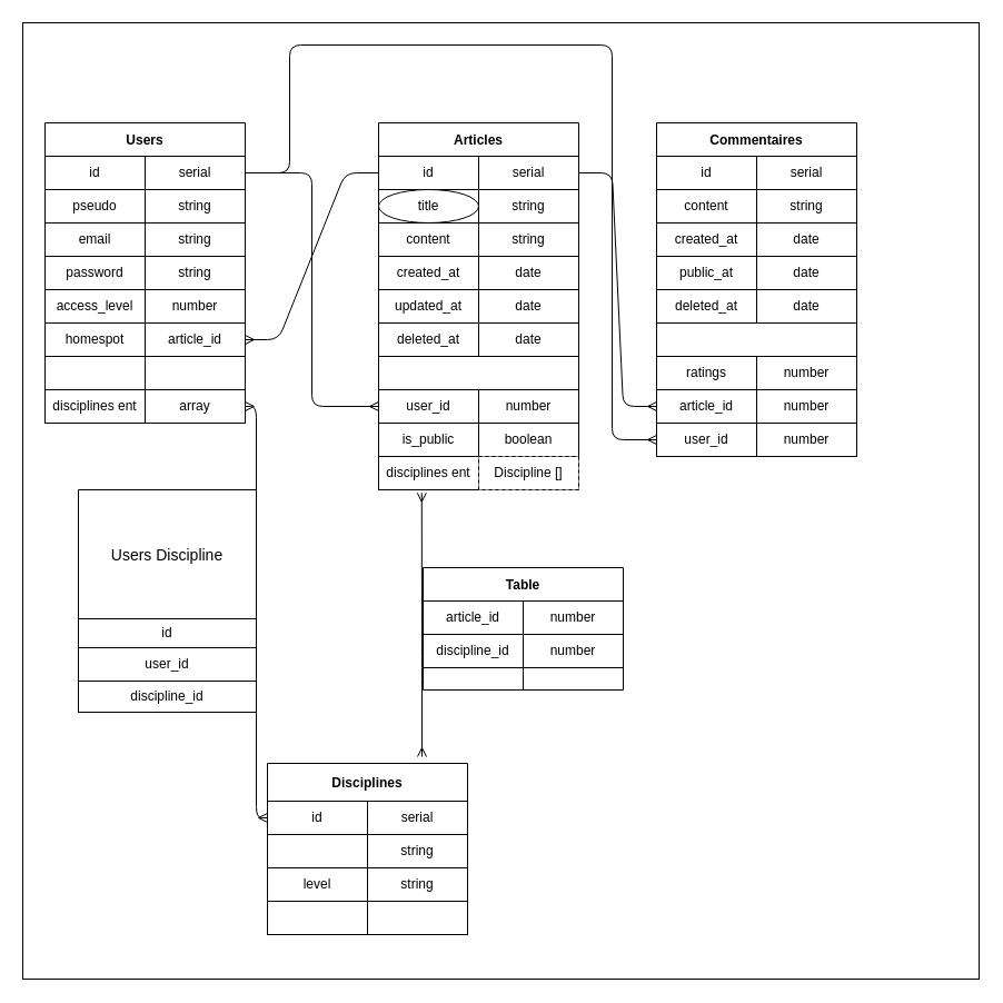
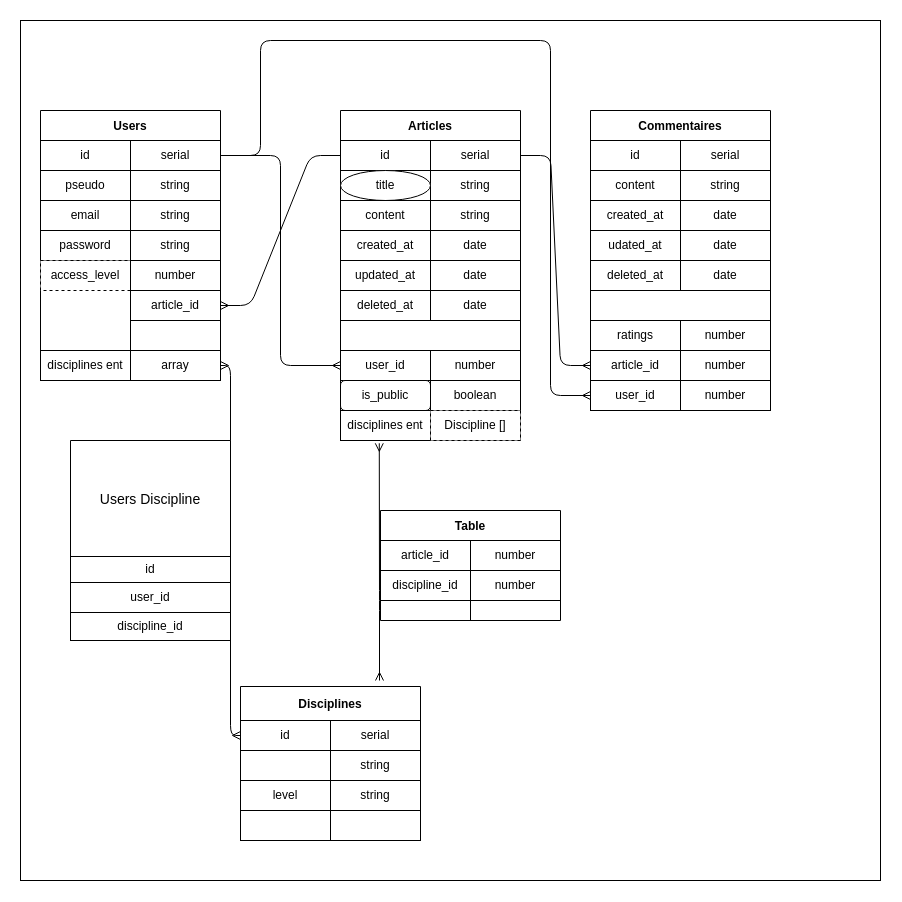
- <mxCell id="93" value="public_at" style="rounded=0;whiteSpace=wrap;html=1;sketch=0;" parent="1" vertex="1"><mxGeometry x="590" y="230" width="90" height="30" as="geometry" /></mxCell>
+ <mxCell id="93" value="udated_at" style="rounded=0;whiteSpace=wrap;html=1;sketch=0;" parent="1" vertex="1"><mxGeometry x="590" y="230" width="90" height="30" as="geometry" /></mxCell>
- <mxCell id="65" value="access_level" style="rounded=0;whiteSpace=wrap;html=1;sketch=0;" parent="1" vertex="1"><mxGeometry x="40" y="260" width="90" height="30" as="geometry" /></mxCell>
+ <mxCell id="65" value="access_level" style="rounded=0;whiteSpace=wrap;html=1;sketch=0;dashed=1;" parent="1" vertex="1"><mxGeometry x="40" y="260" width="90" height="30" as="geometry" /></mxCell>
- <mxCell id="67" value="homespot" style="rounded=0;whiteSpace=wrap;html=1;sketch=0;" parent="1" vertex="1"><mxGeometry x="40" y="290" width="90" height="30" as="geometry" /></mxCell>
- <mxCell id="40" value="is_public" style="rounded=0;whiteSpace=wrap;html=1;sketch=0;" parent="1" vertex="1"><mxGeometry x="340" y="380" width="90" height="30" as="geometry" /></mxCell>
+ <mxCell id="40" value="is_public" style="whiteSpace=wrap;html=1;sketch=0;rounded=1;" parent="1" vertex="1"><mxGeometry x="340" y="380" width="90" height="30" as="geometry" /></mxCell>
